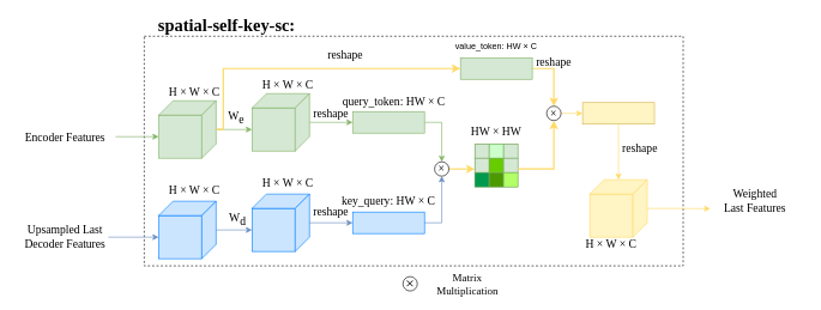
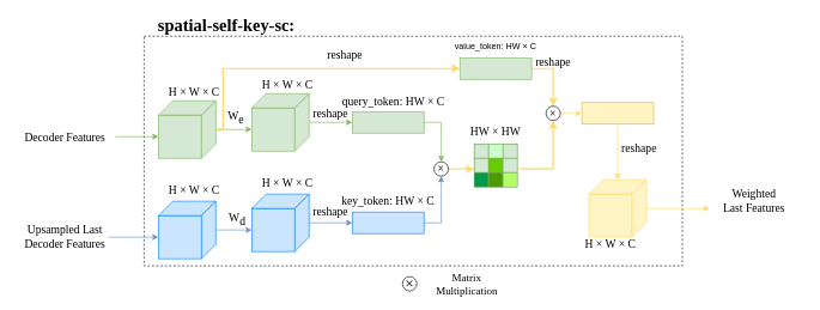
- <mxCell id="62" value="&lt;font style=&quot;font-size: 16px;&quot;&gt;Encoder Features&lt;/font&gt;" style="text;html=1;strokeColor=none;fillColor=none;align=center;verticalAlign=middle;whiteSpace=wrap;rounded=0;dashed=1;fontFamily=Times New Roman;fontSize=16;" parent="1" vertex="1"><mxGeometry x="20" y="175" width="140" height="30" as="geometry" /></mxCell>
+ <mxCell id="62" value="&lt;font style=&quot;font-size: 16px;&quot;&gt;Decoder Features&lt;/font&gt;" style="text;html=1;strokeColor=none;fillColor=none;align=center;verticalAlign=middle;whiteSpace=wrap;rounded=0;dashed=1;fontFamily=Times New Roman;fontSize=16;" parent="1" vertex="1"><mxGeometry x="20" y="175" width="140" height="30" as="geometry" /></mxCell>
- <mxCell id="27" value="key_query: HW × C" style="text;html=1;strokeColor=none;fillColor=none;align=center;verticalAlign=middle;whiteSpace=wrap;rounded=0;fontFamily=Times New Roman;fontSize=16;" parent="1" vertex="1"><mxGeometry x="470" y="265" width="140" height="30" as="geometry" /></mxCell>
+ <mxCell id="27" value="key_token: HW × C" style="text;html=1;strokeColor=none;fillColor=none;align=center;verticalAlign=middle;whiteSpace=wrap;rounded=0;fontFamily=Times New Roman;fontSize=16;" parent="1" vertex="1"><mxGeometry x="470" y="265" width="140" height="30" as="geometry" /></mxCell>
